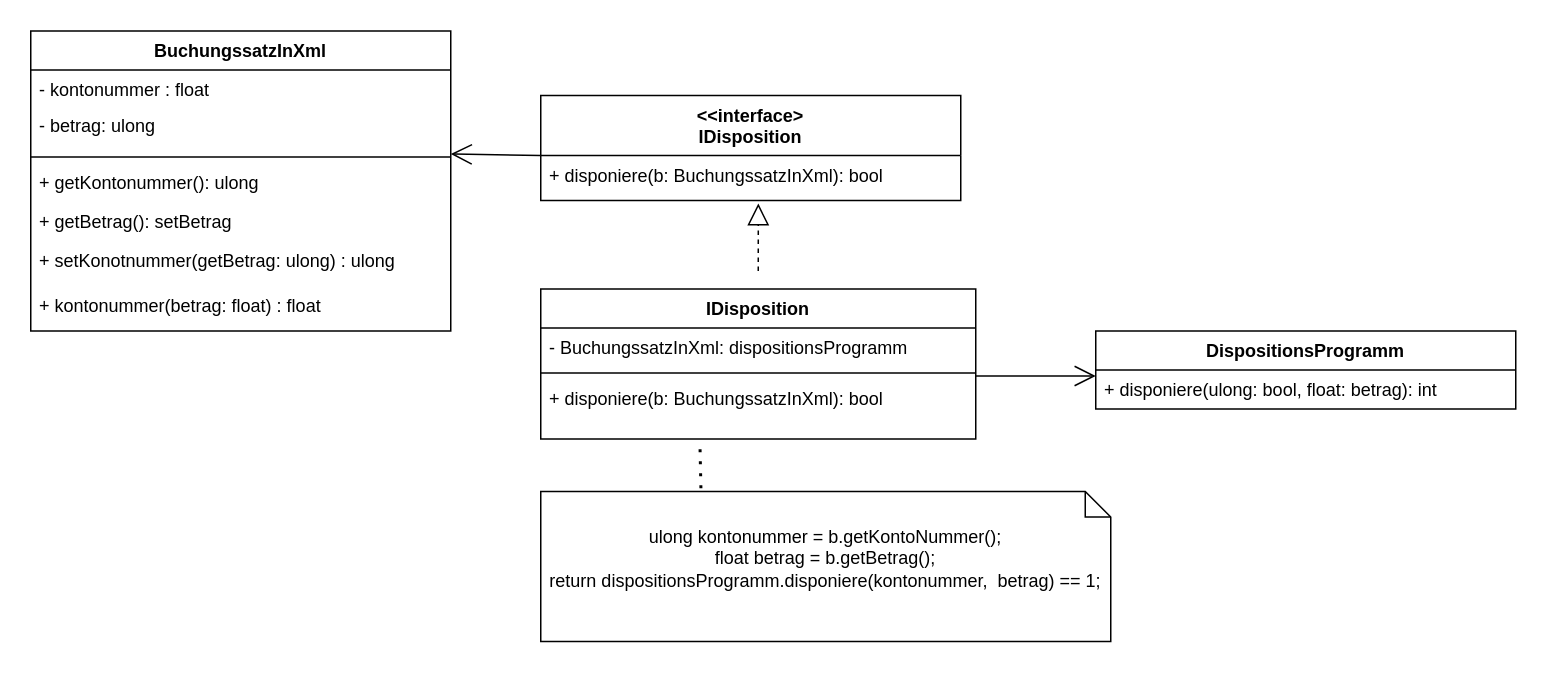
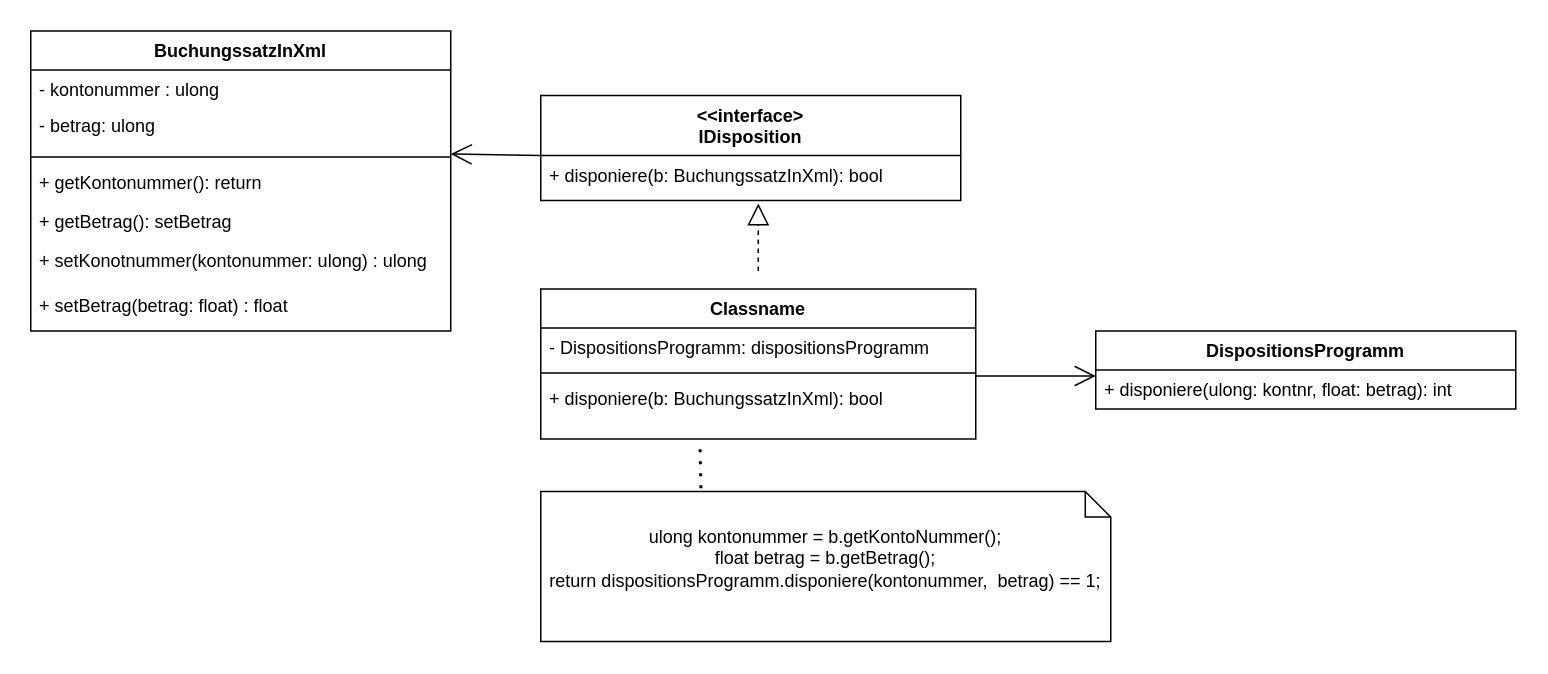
- <mxCell id="3" value="- kontonummer : float&#10;&#10;&#10;&#10;&#10;" style="text;strokeColor=none;fillColor=none;align=left;verticalAlign=top;spacingLeft=4;spacingRight=4;overflow=hidden;rotatable=0;points=[[0,0.5],[1,0.5]];portConstraint=eastwest;" parent="2" vertex="1"><mxGeometry y="26" width="280" height="24" as="geometry" /></mxCell>
+ <mxCell id="3" value="- kontonummer : ulong&#10;&#10;&#10;&#10;&#10;" style="text;strokeColor=none;fillColor=none;align=left;verticalAlign=top;spacingLeft=4;spacingRight=4;overflow=hidden;rotatable=0;points=[[0,0.5],[1,0.5]];portConstraint=eastwest;" parent="2" vertex="1"><mxGeometry y="26" width="280" height="24" as="geometry" /></mxCell>
- <mxCell id="6" value="+ getKontonummer(): ulong" style="text;strokeColor=none;fillColor=none;align=left;verticalAlign=top;spacingLeft=4;spacingRight=4;overflow=hidden;rotatable=0;points=[[0,0.5],[1,0.5]];portConstraint=eastwest;" vertex="1" parent="2"><mxGeometry y="88" width="280" height="26" as="geometry" /></mxCell>
+ <mxCell id="6" value="+ getKontonummer(): return" style="text;strokeColor=none;fillColor=none;align=left;verticalAlign=top;spacingLeft=4;spacingRight=4;overflow=hidden;rotatable=0;points=[[0,0.5],[1,0.5]];portConstraint=eastwest;" vertex="1" parent="2"><mxGeometry y="88" width="280" height="26" as="geometry" /></mxCell>
- <mxCell id="8" value="+ setKonotnummer(getBetrag: ulong) : ulong" style="text;strokeColor=none;fillColor=none;align=left;verticalAlign=top;spacingLeft=4;spacingRight=4;overflow=hidden;rotatable=0;points=[[0,0.5],[1,0.5]];portConstraint=eastwest;" vertex="1" parent="2"><mxGeometry y="140" width="280" height="30" as="geometry" /></mxCell>
+ <mxCell id="8" value="+ setKonotnummer(kontonummer: ulong) : ulong" style="text;strokeColor=none;fillColor=none;align=left;verticalAlign=top;spacingLeft=4;spacingRight=4;overflow=hidden;rotatable=0;points=[[0,0.5],[1,0.5]];portConstraint=eastwest;" vertex="1" parent="2"><mxGeometry y="140" width="280" height="30" as="geometry" /></mxCell>
- <mxCell id="9" value="+ kontonummer(betrag: float) : float" style="text;strokeColor=none;fillColor=none;align=left;verticalAlign=top;spacingLeft=4;spacingRight=4;overflow=hidden;rotatable=0;points=[[0,0.5],[1,0.5]];portConstraint=eastwest;" vertex="1" parent="2"><mxGeometry y="170" width="280" height="30" as="geometry" /></mxCell>
+ <mxCell id="9" value="+ setBetrag(betrag: float) : float" style="text;strokeColor=none;fillColor=none;align=left;verticalAlign=top;spacingLeft=4;spacingRight=4;overflow=hidden;rotatable=0;points=[[0,0.5],[1,0.5]];portConstraint=eastwest;" vertex="1" parent="2"><mxGeometry y="170" width="280" height="30" as="geometry" /></mxCell>
- <mxCell id="16" value="IDisposition" style="swimlane;fontStyle=1;align=center;verticalAlign=top;childLayout=stackLayout;horizontal=1;startSize=26;horizontalStack=0;resizeParent=1;resizeParentMax=0;resizeLast=0;collapsible=1;marginBottom=0;" parent="1" vertex="1"><mxGeometry x="360" y="192" width="290" height="100" as="geometry" /></mxCell>
+ <mxCell id="16" value="Classname" style="swimlane;fontStyle=1;align=center;verticalAlign=top;childLayout=stackLayout;horizontal=1;startSize=26;horizontalStack=0;resizeParent=1;resizeParentMax=0;resizeLast=0;collapsible=1;marginBottom=0;" parent="1" vertex="1"><mxGeometry x="360" y="192" width="290" height="100" as="geometry" /></mxCell>
- <mxCell id="17" value="- BuchungssatzInXml: dispositionsProgramm" style="text;strokeColor=none;fillColor=none;align=left;verticalAlign=top;spacingLeft=4;spacingRight=4;overflow=hidden;rotatable=0;points=[[0,0.5],[1,0.5]];portConstraint=eastwest;" parent="16" vertex="1"><mxGeometry y="26" width="290" height="26" as="geometry" /></mxCell>
+ <mxCell id="17" value="- DispositionsProgramm: dispositionsProgramm" style="text;strokeColor=none;fillColor=none;align=left;verticalAlign=top;spacingLeft=4;spacingRight=4;overflow=hidden;rotatable=0;points=[[0,0.5],[1,0.5]];portConstraint=eastwest;" parent="16" vertex="1"><mxGeometry y="26" width="290" height="26" as="geometry" /></mxCell>
- <mxCell id="11" value="+ disponiere(ulong: bool, float: betrag): int&#10;" style="text;strokeColor=none;fillColor=none;align=left;verticalAlign=top;spacingLeft=4;spacingRight=4;overflow=hidden;rotatable=0;points=[[0,0.5],[1,0.5]];portConstraint=eastwest;" parent="10" vertex="1"><mxGeometry y="26" width="280" height="26" as="geometry" /></mxCell>
+ <mxCell id="11" value="+ disponiere(ulong: kontnr, float: betrag): int&#10;" style="text;strokeColor=none;fillColor=none;align=left;verticalAlign=top;spacingLeft=4;spacingRight=4;overflow=hidden;rotatable=0;points=[[0,0.5],[1,0.5]];portConstraint=eastwest;" parent="10" vertex="1"><mxGeometry y="26" width="280" height="26" as="geometry" /></mxCell>
